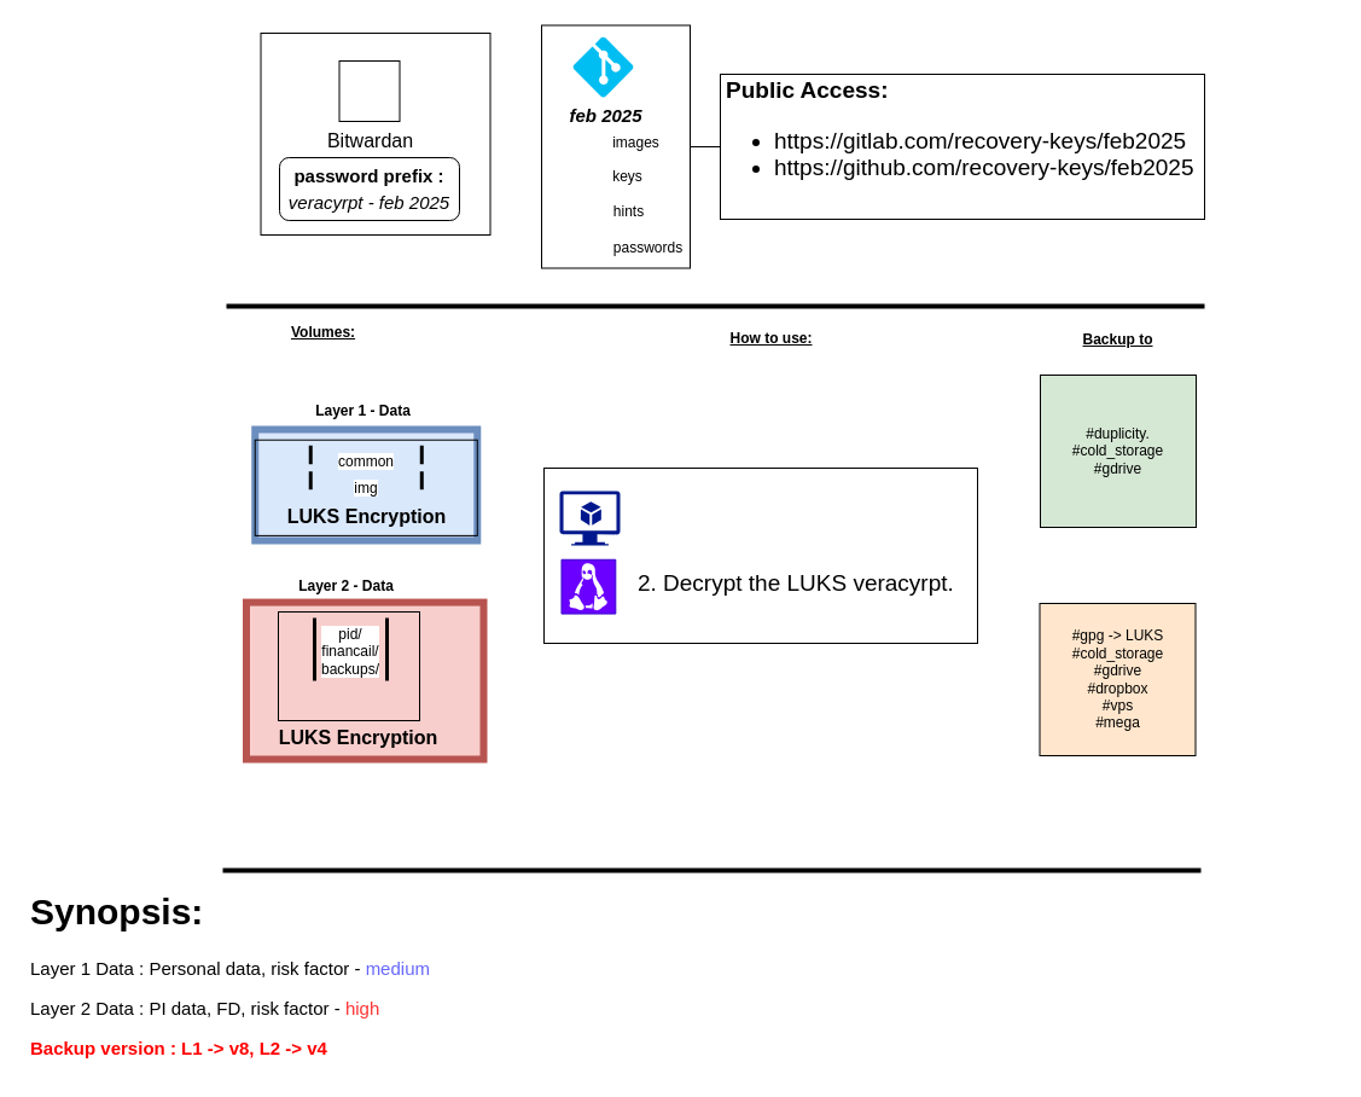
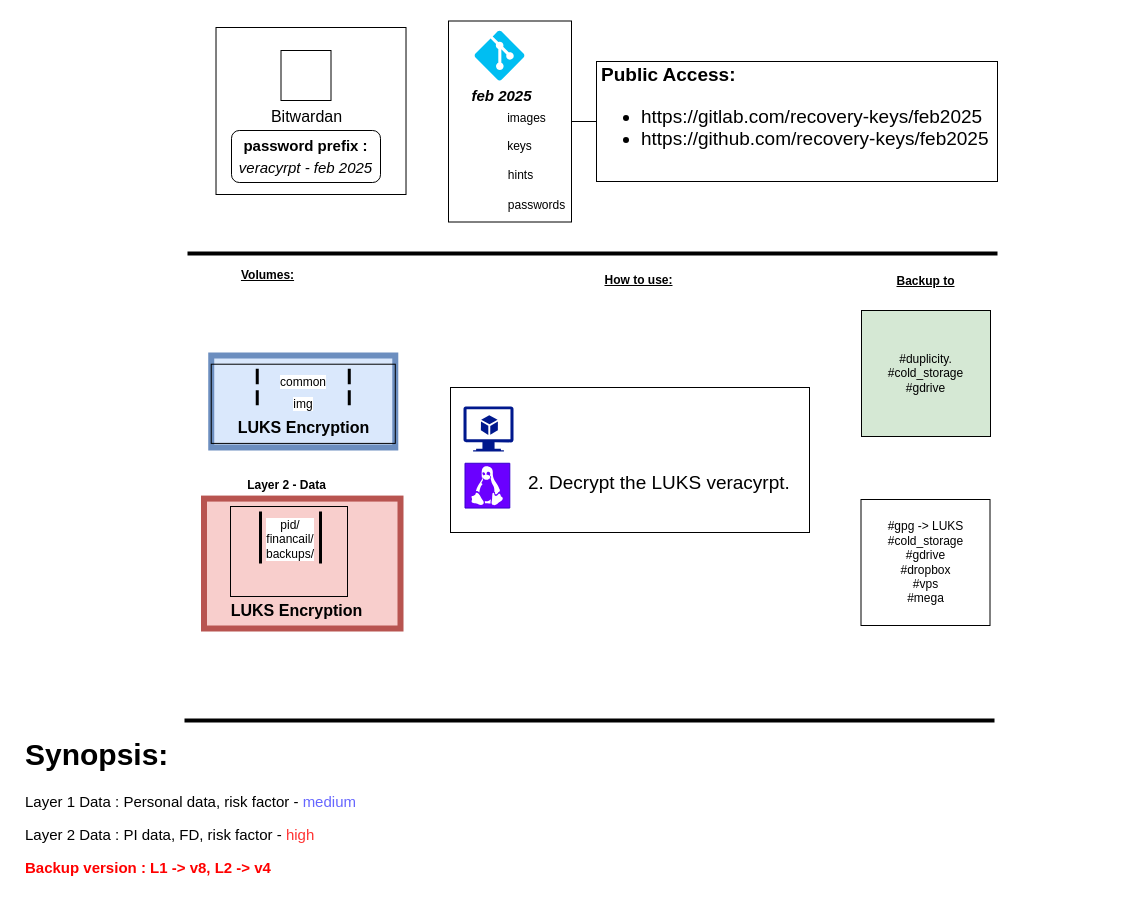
- <mxCell id="11" value="Layer 1 - Data" style="text;html=1;align=center;verticalAlign=middle;resizable=0;points=[];autosize=1;strokeColor=none;fillColor=none;fontStyle=1" parent="4" vertex="1"><mxGeometry x="50.003" y="20" width="100" height="30" as="geometry" /></mxCell>
- <mxCell id="52" value="#gpg -&amp;gt; LUKS&lt;br&gt;#cold_storage&lt;br&gt;#gdrive&lt;br&gt;#dropbox&lt;br&gt;#vps&lt;br&gt;#mega" style="rounded=0;whiteSpace=wrap;html=1;fillColor=#ffe6cc;" parent="1" vertex="1"><mxGeometry x="860.5" y="499" width="129" height="126" as="geometry" /></mxCell>
+ <mxCell id="52" value="#gpg -&amp;gt; LUKS&lt;br&gt;#cold_storage&lt;br&gt;#gdrive&lt;br&gt;#dropbox&lt;br&gt;#vps&lt;br&gt;#mega" style="rounded=0;whiteSpace=wrap;html=1;" parent="1" vertex="1"><mxGeometry x="860.5" y="499" width="129" height="126" as="geometry" /></mxCell>
